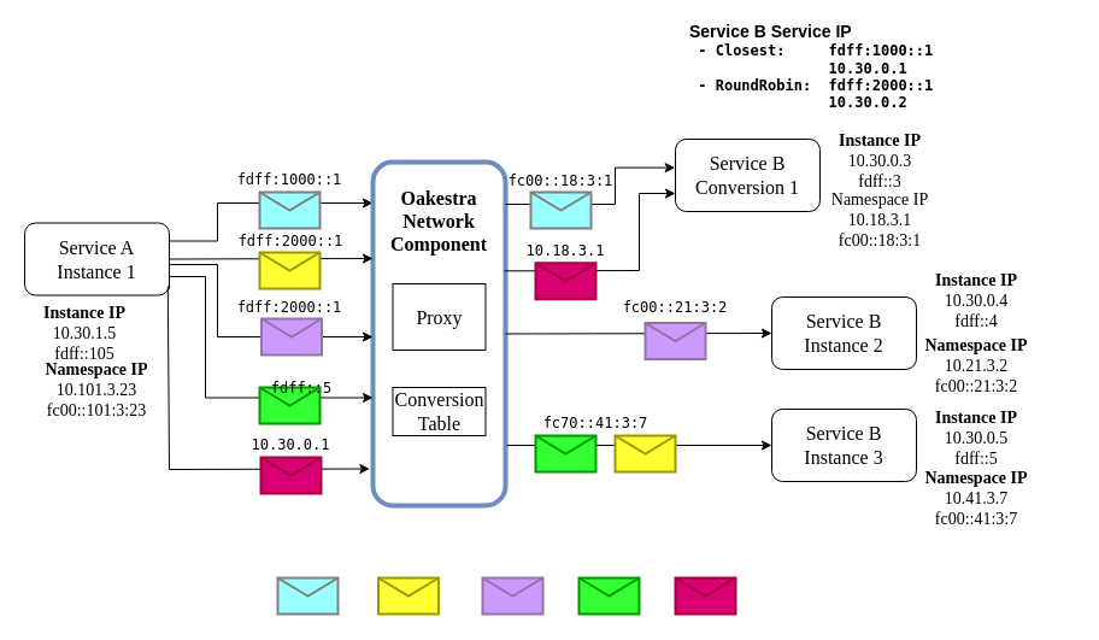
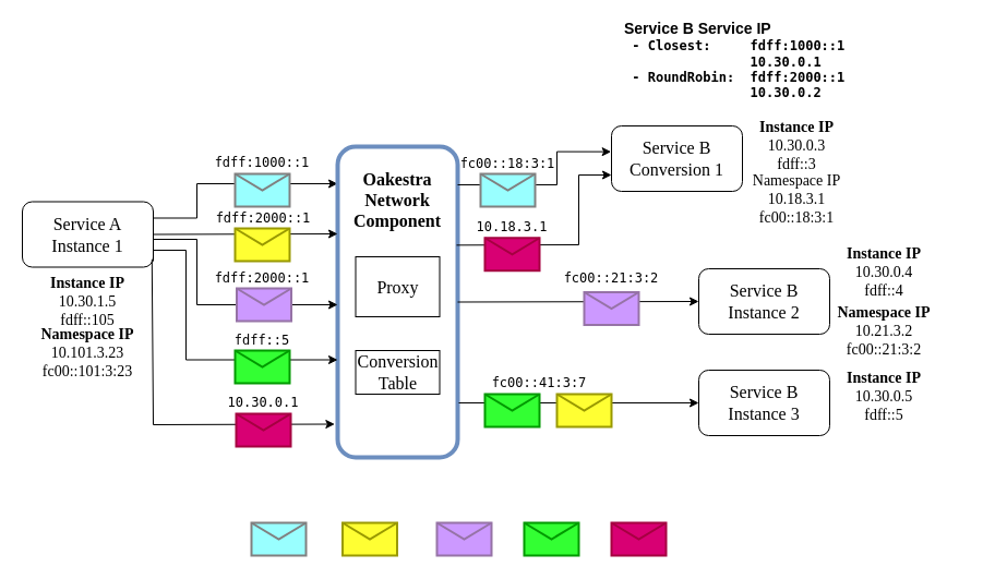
- <mxCell id="30" value="&lt;font style=&quot;font-size: 14px;&quot;&gt;&lt;b style=&quot;font-size: 14px;&quot;&gt;Instance IP&lt;br style=&quot;font-size: 14px;&quot;&gt;&lt;/b&gt;&lt;/font&gt;&lt;div style=&quot;font-size: 14px;&quot;&gt;&lt;font style=&quot;font-size: 14px;&quot;&gt;10.30.1.5&lt;br style=&quot;font-size: 14px;&quot;&gt;&lt;/font&gt;&lt;/div&gt;&lt;div style=&quot;font-size: 14px;&quot;&gt;&lt;font style=&quot;font-size: 14px;&quot;&gt;fdff::105&lt;br style=&quot;font-size: 14px;&quot;&gt;&lt;/font&gt;&lt;/div&gt;" style="text;html=1;strokeColor=none;fillColor=none;align=center;verticalAlign=middle;whiteSpace=wrap;rounded=0;fontColor=default;fontFamily=CMU Sans Serif;fontSize=14;" parent="1" vertex="1"><mxGeometry x="10" y="254.25" width="120" height="44.5" as="geometry" /></mxCell>
+ <mxCell id="30" value="&lt;font style=&quot;font-size: 14px;&quot;&gt;&lt;b style=&quot;font-size: 14px;&quot;&gt;Instance IP&lt;br style=&quot;font-size: 14px;&quot;&gt;&lt;/b&gt;&lt;/font&gt;&lt;div style=&quot;font-size: 14px;&quot;&gt;&lt;font style=&quot;font-size: 14px;&quot;&gt;10.30.1.5&lt;br style=&quot;font-size: 14px;&quot;&gt;&lt;/font&gt;&lt;/div&gt;&lt;div style=&quot;font-size: 14px;&quot;&gt;&lt;font style=&quot;font-size: 14px;&quot;&gt;fdff::105&lt;br style=&quot;font-size: 14px;&quot;&gt;&lt;/font&gt;&lt;/div&gt;" style="text;html=1;strokeColor=none;fillColor=none;align=center;verticalAlign=middle;whiteSpace=wrap;rounded=0;fontColor=default;fontFamily=CMU Sans Serif;fontSize=14;" parent="1" vertex="1"><mxGeometry x="20" y="254.25" width="120" height="44.5" as="geometry" /></mxCell>
- <mxCell id="35" value="&lt;font face=&quot;monospace&quot;&gt;fdff::5&lt;/font&gt;" style="text;html=1;strokeColor=none;fillColor=none;align=center;verticalAlign=middle;whiteSpace=wrap;rounded=0;fontColor=default;fontFamily=Lucida Console;" parent="1" vertex="1"><mxGeometry x="200" y="312" width="100" height="20" as="geometry" /></mxCell>
+ <mxCell id="35" value="&lt;font face=&quot;monospace&quot;&gt;fdff::5&lt;/font&gt;" style="text;html=1;strokeColor=none;fillColor=none;align=center;verticalAlign=middle;whiteSpace=wrap;rounded=0;fontColor=default;fontFamily=Lucida Console;" parent="1" vertex="1"><mxGeometry x="190" y="302" width="100" height="20" as="geometry" /></mxCell>
- <mxCell id="39" value="&lt;font face=&quot;monospace&quot;&gt;fc70::41:3:7&lt;/font&gt;" style="text;html=1;strokeColor=none;fillColor=none;align=center;verticalAlign=middle;whiteSpace=wrap;rounded=0;fontColor=default;fontFamily=Lucida Console;" parent="1" vertex="1"><mxGeometry x="444" y="341" width="100" height="20" as="geometry" /></mxCell>
+ <mxCell id="39" value="&lt;font face=&quot;monospace&quot;&gt;fc00::41:3:7&lt;/font&gt;" style="text;html=1;strokeColor=none;fillColor=none;align=center;verticalAlign=middle;whiteSpace=wrap;rounded=0;fontColor=default;fontFamily=Lucida Console;" parent="1" vertex="1"><mxGeometry x="444" y="341" width="100" height="20" as="geometry" /></mxCell>
- <mxCell id="9" value="&lt;font style=&quot;font-size: 14px;&quot;&gt;&lt;b style=&quot;font-size: 14px;&quot;&gt;Namespace IP&lt;/b&gt;&lt;br style=&quot;font-size: 14px;&quot;&gt;&lt;/font&gt;&lt;div style=&quot;font-size: 14px;&quot;&gt;&lt;font style=&quot;font-size: 14px;&quot;&gt;10.41.3.7&lt;br style=&quot;font-size: 14px;&quot;&gt;&lt;/font&gt;&lt;/div&gt;&lt;div style=&quot;font-size: 14px;&quot;&gt;&lt;font style=&quot;font-size: 14px;&quot;&gt;fc00::41:3:7&lt;br style=&quot;font-size: 14px;&quot;&gt;&lt;/font&gt;&lt;/div&gt;" style="text;html=1;strokeColor=none;fillColor=none;align=center;verticalAlign=middle;whiteSpace=wrap;rounded=0;fontColor=default;fontFamily=CMU Sans Serif;fontSize=14;" parent="1" vertex="1"><mxGeometry x="750" y="399" width="120" height="30" as="geometry" /></mxCell>
